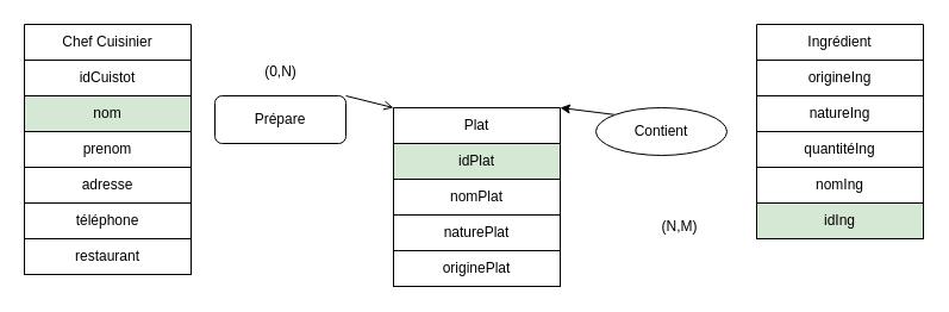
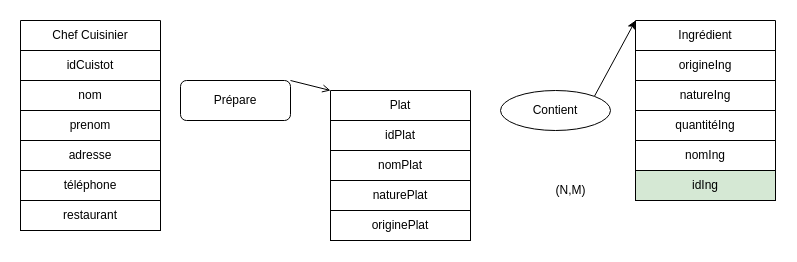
- <mxCell id="25" value="(0,N)" style="text;html=1;align=center;verticalAlign=middle;resizable=0;points=[];autosize=1;strokeColor=none;fillColor=none;" vertex="1" parent="1"><mxGeometry x="210" y="45" width="50" height="30" as="geometry" /></mxCell>
+ <mxCell id="21" value="" style="endArrow=classic;startArrow=none;html=1;entryX=0;entryY=0;entryDx=0;entryDy=0;exitX=1;exitY=0;exitDx=0;exitDy=0;" edge="1" parent="1" source="23" target="15"><mxGeometry width="50" height="50" relative="1" as="geometry"><mxPoint x="335" y="220" as="sourcePoint" /><mxPoint x="385" y="170" as="targetPoint" /></mxGeometry></mxCell>
- <mxCell id="22" value="" style="endArrow=none;startArrow=classic;html=1;entryX=0;entryY=0;entryDx=0;entryDy=0;exitX=1;exitY=0;exitDx=0;exitDy=0;" edge="1" parent="1" source="10" target="23"><mxGeometry width="50" height="50" relative="1" as="geometry"><mxPoint x="380" y="250" as="sourcePoint" /><mxPoint x="520" y="50" as="targetPoint" /></mxGeometry></mxCell>
- <mxCell id="5" value="nom" style="rounded=0;whiteSpace=wrap;html=1;fillColor=#d5e8d4;" vertex="1" parent="3"><mxGeometry y="60" width="140" height="30" as="geometry" /></mxCell>
+ <mxCell id="5" value="nom" style="rounded=0;whiteSpace=wrap;html=1;" vertex="1" parent="3"><mxGeometry y="60" width="140" height="30" as="geometry" /></mxCell>
- <mxCell id="11" value="idPlat" style="rounded=0;whiteSpace=wrap;html=1;fillColor=#d5e8d4;" vertex="1" parent="10"><mxGeometry y="30" width="140" height="30" as="geometry" /></mxCell>
+ <mxCell id="11" value="idPlat" style="rounded=0;whiteSpace=wrap;html=1;" vertex="1" parent="10"><mxGeometry y="30" width="140" height="30" as="geometry" /></mxCell>
